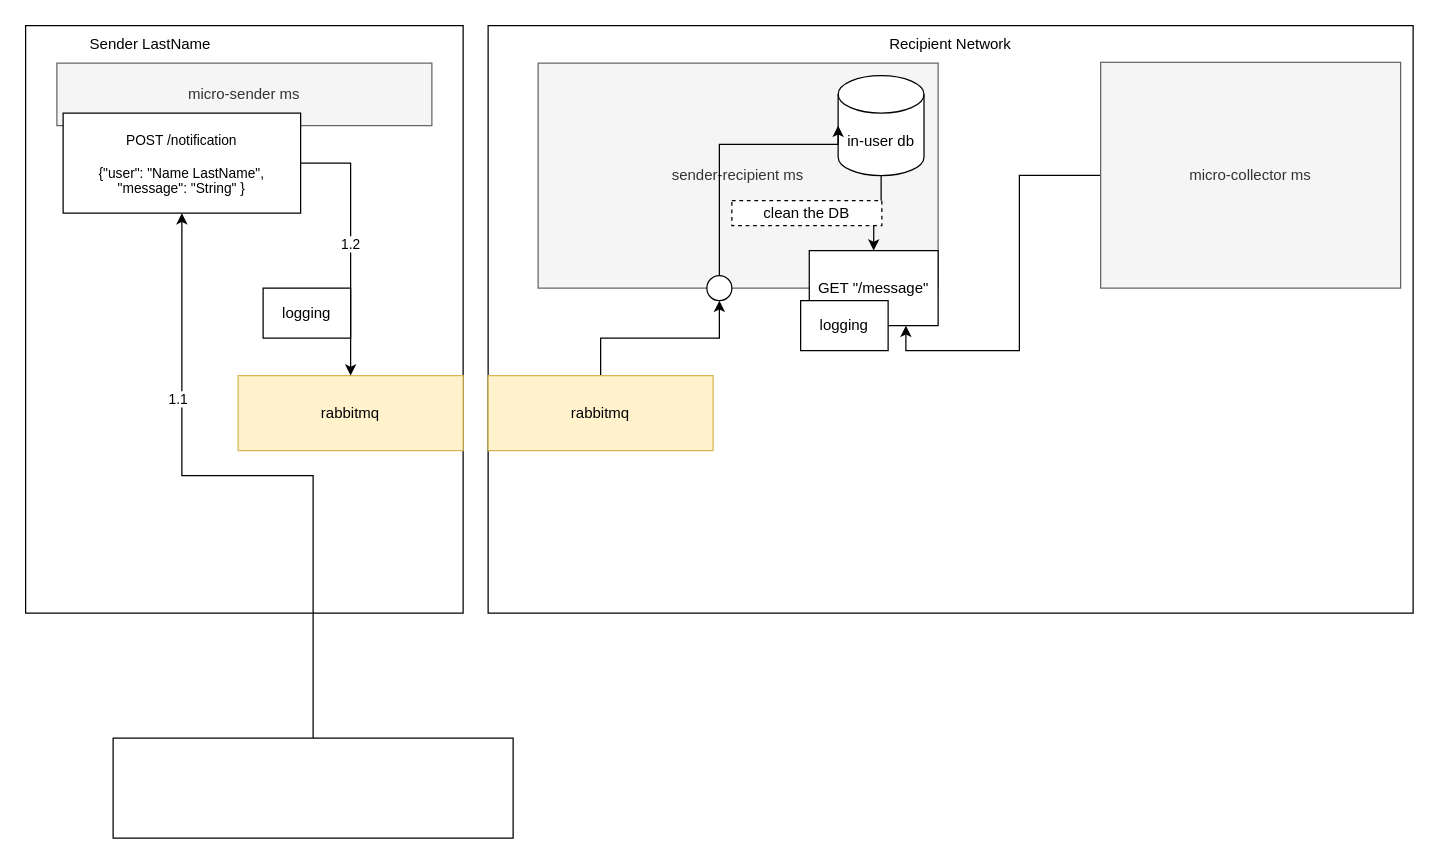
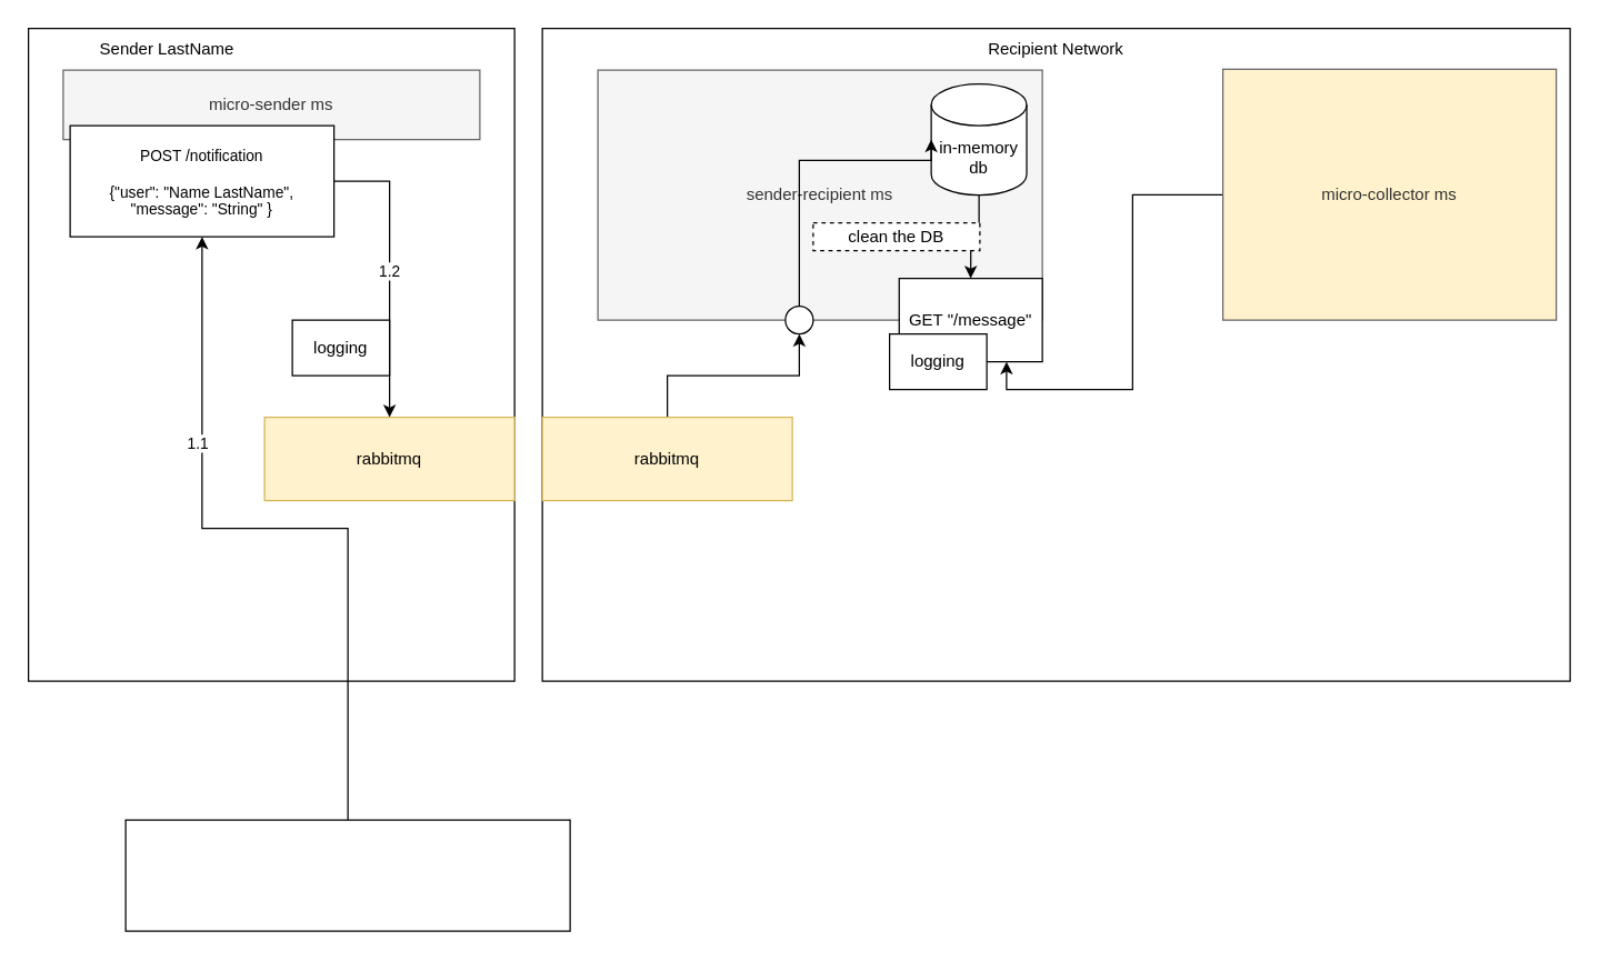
- <mxCell id="13" value="in-user db" style="shape=cylinder3;whiteSpace=wrap;html=1;boundedLbl=1;backgroundOutline=1;size=15;" parent="6" vertex="1"><mxGeometry x="280" y="40" width="68.72" height="80" as="geometry" /></mxCell>
+ <mxCell id="13" value="in-memory db" style="shape=cylinder3;whiteSpace=wrap;html=1;boundedLbl=1;backgroundOutline=1;size=15;" parent="6" vertex="1"><mxGeometry x="280" y="40" width="68.72" height="80" as="geometry" /></mxCell>
- <mxCell id="11" value="micro-collector ms" style="rounded=0;whiteSpace=wrap;html=1;fillColor=#f5f5f5;fontColor=#333333;strokeColor=#666666;" parent="6" vertex="1"><mxGeometry x="490" y="29.36" width="240" height="180.64" as="geometry" /></mxCell>
+ <mxCell id="11" value="micro-collector ms" style="rounded=0;whiteSpace=wrap;html=1;fillColor=#fff2cc;fontColor=#333333;strokeColor=#666666;" parent="6" vertex="1"><mxGeometry x="490" y="29.36" width="240" height="180.64" as="geometry" /></mxCell>
